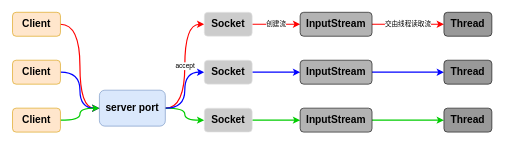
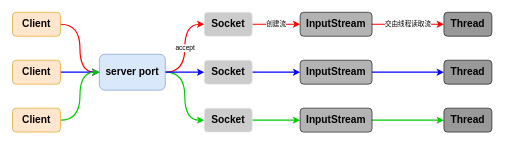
- <mxCell id="5" value="&lt;b&gt;&lt;font style=&quot;font-size: 17px&quot;&gt;server port&lt;/font&gt;&lt;/b&gt;" style="rounded=1;whiteSpace=wrap;html=1;fillColor=#dae8fc;strokeColor=#6c8ebf;" parent="1" vertex="1"><mxGeometry x="165" y="150" width="110" height="60" as="geometry" /></mxCell>
+ <mxCell id="5" value="&lt;b&gt;&lt;font style=&quot;font-size: 17px&quot;&gt;server port&lt;/font&gt;&lt;/b&gt;" style="rounded=1;whiteSpace=wrap;html=1;fillColor=#dae8fc;strokeColor=#6c8ebf;" parent="1" vertex="1"><mxGeometry x="165" y="90" width="110" height="60" as="geometry" /></mxCell>
